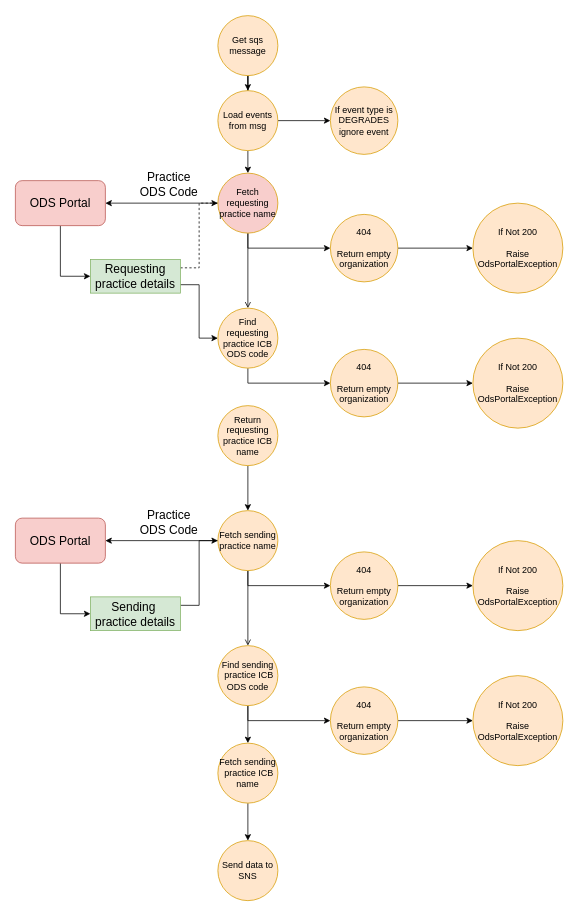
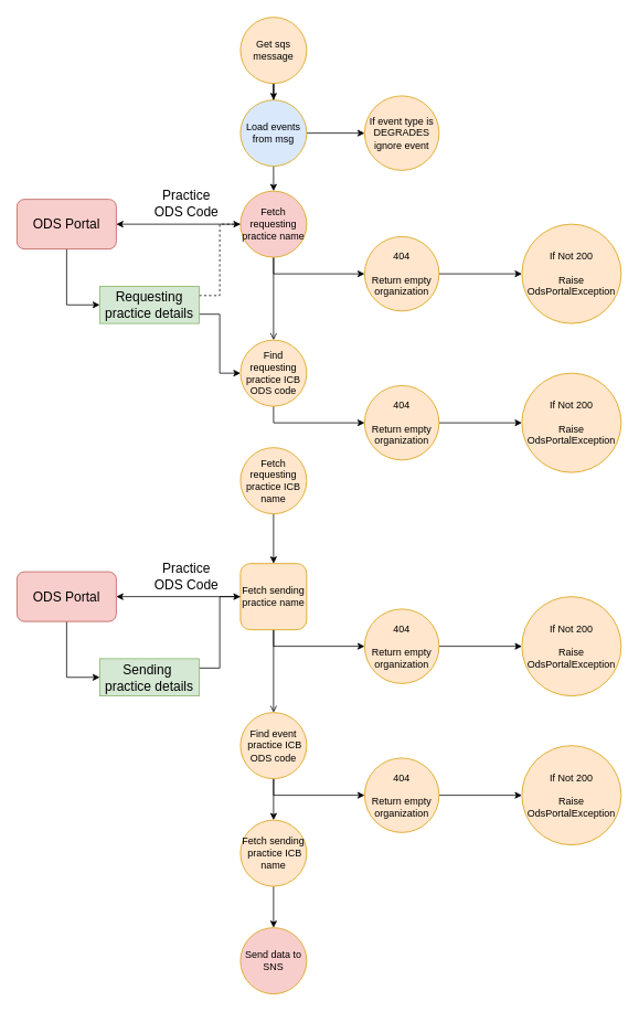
- <mxCell id="6" value="Load events from msg" style="ellipse;whiteSpace=wrap;html=1;aspect=fixed;fillColor=#ffe6cc;strokeColor=#d79b00;" parent="1" vertex="1"><mxGeometry x="290" y="120" width="80" height="80" as="geometry" /></mxCell>
+ <mxCell id="6" value="Load events from msg" style="ellipse;whiteSpace=wrap;html=1;aspect=fixed;fillColor=#dae8fc;strokeColor=#d79b00;" parent="1" vertex="1"><mxGeometry x="290" y="120" width="80" height="80" as="geometry" /></mxCell>
- <mxCell id="24" value="Return requesting practice ICB name" style="ellipse;whiteSpace=wrap;html=1;aspect=fixed;fillColor=#ffe6cc;strokeColor=#d79b00;" parent="1" vertex="1"><mxGeometry x="290" y="540" width="80" height="80" as="geometry" /></mxCell>
+ <mxCell id="24" value="Fetch requesting practice ICB name" style="ellipse;whiteSpace=wrap;html=1;aspect=fixed;fillColor=#ffe6cc;strokeColor=#d79b00;" parent="1" vertex="1"><mxGeometry x="290" y="540" width="80" height="80" as="geometry" /></mxCell>
- <mxCell id="31" value="Fetch sending practice name" style="ellipse;whiteSpace=wrap;html=1;aspect=fixed;fillColor=#ffe6cc;strokeColor=#d79b00;" parent="1" vertex="1"><mxGeometry x="290" y="680" width="80" height="80" as="geometry" /></mxCell>
+ <mxCell id="31" value="Fetch sending practice name" style="whiteSpace=wrap;html=1;aspect=fixed;fillColor=#ffe6cc;strokeColor=#d79b00;rounded=1;" parent="1" vertex="1"><mxGeometry x="290" y="680" width="80" height="80" as="geometry" /></mxCell>
- <mxCell id="37" value="Find sending&lt;br&gt;&amp;nbsp;practice ICB ODS code" style="ellipse;whiteSpace=wrap;html=1;aspect=fixed;fillColor=#ffe6cc;strokeColor=#d79b00;" parent="1" vertex="1"><mxGeometry x="290" y="860" width="80" height="80" as="geometry" /></mxCell>
+ <mxCell id="37" value="Find event&lt;br&gt;&amp;nbsp;practice ICB ODS code" style="ellipse;whiteSpace=wrap;html=1;aspect=fixed;fillColor=#ffe6cc;strokeColor=#d79b00;" parent="1" vertex="1"><mxGeometry x="290" y="860" width="80" height="80" as="geometry" /></mxCell>
- <mxCell id="48" value="Send data to SNS" style="ellipse;whiteSpace=wrap;html=1;aspect=fixed;fillColor=#ffe6cc;strokeColor=#d79b00;" parent="1" vertex="1"><mxGeometry x="290" y="1120" width="80" height="80" as="geometry" /></mxCell>
+ <mxCell id="48" value="Send data to SNS" style="ellipse;whiteSpace=wrap;html=1;aspect=fixed;fillColor=#f8cecc;strokeColor=#d79b00;" parent="1" vertex="1"><mxGeometry x="290" y="1120" width="80" height="80" as="geometry" /></mxCell>
